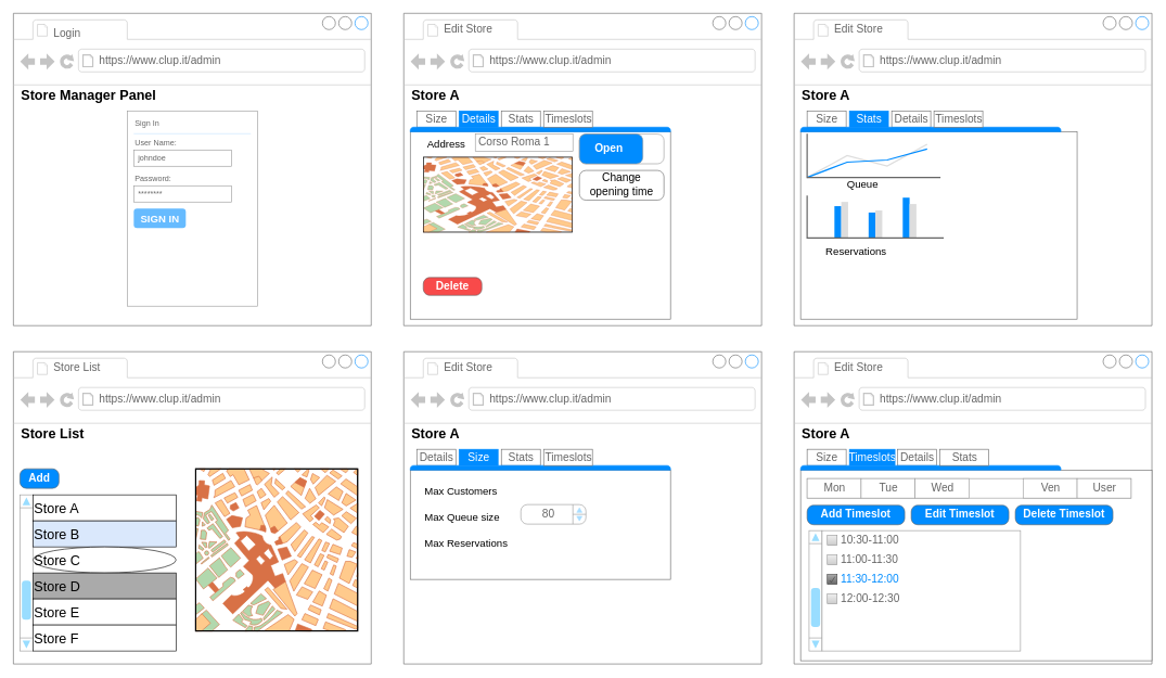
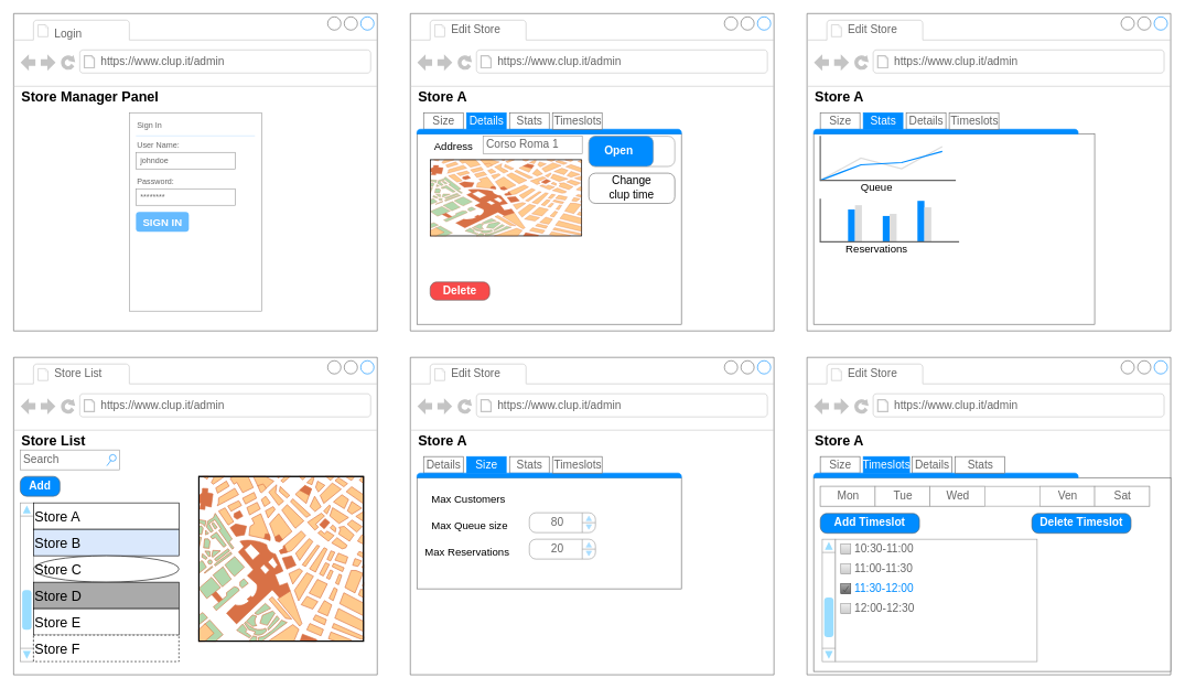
- <mxCell id="57" value="Change &lt;br&gt;opening time" style="strokeWidth=1;shadow=0;dashed=0;align=center;html=1;shape=mxgraph.mockup.buttons.button;strokeColor=#666666;mainText=;buttonStyle=round;fontSize=17;fontStyle=0;whiteSpace=wrap;fillColor=#FFFFFF;" vertex="1" parent="47"><mxGeometry x="260" y="91.429" width="130" height="45.714" as="geometry" /></mxCell>
+ <mxCell id="57" value="Change &lt;br&gt;clup time" style="strokeWidth=1;shadow=0;dashed=0;align=center;html=1;shape=mxgraph.mockup.buttons.button;strokeColor=#666666;mainText=;buttonStyle=round;fontSize=17;fontStyle=0;whiteSpace=wrap;fillColor=#FFFFFF;" vertex="1" parent="47"><mxGeometry x="260" y="91.429" width="130" height="45.714" as="geometry" /></mxCell>
- <mxCell id="71" value="Reservations" style="text;html=1;align=center;verticalAlign=middle;resizable=0;points=[];autosize=1;fontSize=16;" vertex="1" parent="63"><mxGeometry x="30" y="205.343" width="110" height="20" as="geometry" /></mxCell>
+ <mxCell id="71" value="Reservations" style="text;html=1;align=center;verticalAlign=middle;resizable=0;points=[];autosize=1;fontSize=16;" vertex="1" parent="63"><mxGeometry x="40" y="195.343" width="110" height="20" as="geometry" /></mxCell>
+ <mxCell id="18" value="Search" style="strokeWidth=1;shadow=0;dashed=0;align=center;html=1;shape=mxgraph.mockup.forms.searchBox;strokeColor=#999999;mainText=;strokeColor2=#008cff;fontColor=#666666;fontSize=17;align=left;spacingLeft=3;" vertex="1" parent="14"><mxGeometry x="10" y="140" width="150" height="30" as="geometry" /></mxCell>
- <mxCell id="88" value="User" style="strokeColor=inherit;fillColor=inherit;gradientColor=inherit;strokeWidth=1;shadow=0;dashed=0;align=center;html=1;shape=mxgraph.mockup.forms.rrect;rSize=0;fontSize=17;fontColor=#666666;" vertex="1" parent="83"><mxGeometry x="415" width="83" height="30" as="geometry" /></mxCell>
+ <mxCell id="88" value="Sat" style="strokeColor=inherit;fillColor=inherit;gradientColor=inherit;strokeWidth=1;shadow=0;dashed=0;align=center;html=1;shape=mxgraph.mockup.forms.rrect;rSize=0;fontSize=17;fontColor=#666666;" vertex="1" parent="83"><mxGeometry x="415" width="83" height="30" as="geometry" /></mxCell>
- <mxCell id="95" value="Edit Timeslot" style="strokeWidth=1;shadow=0;dashed=0;align=center;html=1;shape=mxgraph.mockup.buttons.button;strokeColor=#666666;fontColor=#ffffff;mainText=;buttonStyle=round;fontSize=17;fontStyle=1;fillColor=#008cff;whiteSpace=wrap;" vertex="1" parent="77"><mxGeometry x="170" y="86" width="150" height="30" as="geometry" /></mxCell>
+ <mxCell id="37" value="&lt;table cellpadding=&quot;0&quot; cellspacing=&quot;0&quot; style=&quot;width: 100% ; height: 100%&quot;&gt;&lt;tbody&gt;&lt;tr&gt;&lt;td style=&quot;width: 85%&quot;&gt;20&lt;/td&gt;&lt;td style=&quot;width: 15%&quot;&gt;&lt;/td&gt;&lt;/tr&gt;&lt;/tbody&gt;&lt;/table&gt;" style="strokeWidth=1;shadow=0;dashed=0;align=center;html=1;shape=mxgraph.mockup.forms.spinner;strokeColor=#999999;spinLayout=right;spinStyle=normal;adjStyle=triangle;fillColor=#aaddff;fontSize=17;fontColor=#666666;mainText=;html=1;overflow=fill;" vertex="1" parent="32"><mxGeometry x="170" y="125" width="100" height="30" as="geometry" /></mxCell>
- <mxCell id="41" value="Max Reservations" style="text;html=1;align=left;verticalAlign=middle;resizable=0;points=[];autosize=1;fontSize=16;" vertex="1" parent="32"><mxGeometry x="20" y="135" width="140" height="20" as="geometry" /></mxCell>
+ <mxCell id="41" value="Max Reservations" style="text;html=1;align=left;verticalAlign=middle;resizable=0;points=[];autosize=1;fontSize=16;" vertex="1" parent="32"><mxGeometry x="10" y="135" width="140" height="20" as="geometry" /></mxCell>
- <mxCell id="27" value="Store F" style="whiteSpace=wrap;html=1;fontSize=21;align=left;" vertex="1" parent="14"><mxGeometry x="30" y="420" width="220" height="40" as="geometry" /></mxCell>
+ <mxCell id="27" value="Store F" style="whiteSpace=wrap;html=1;fontSize=21;align=left;dashed=1;" vertex="1" parent="14"><mxGeometry x="30" y="420" width="220" height="40" as="geometry" /></mxCell>
